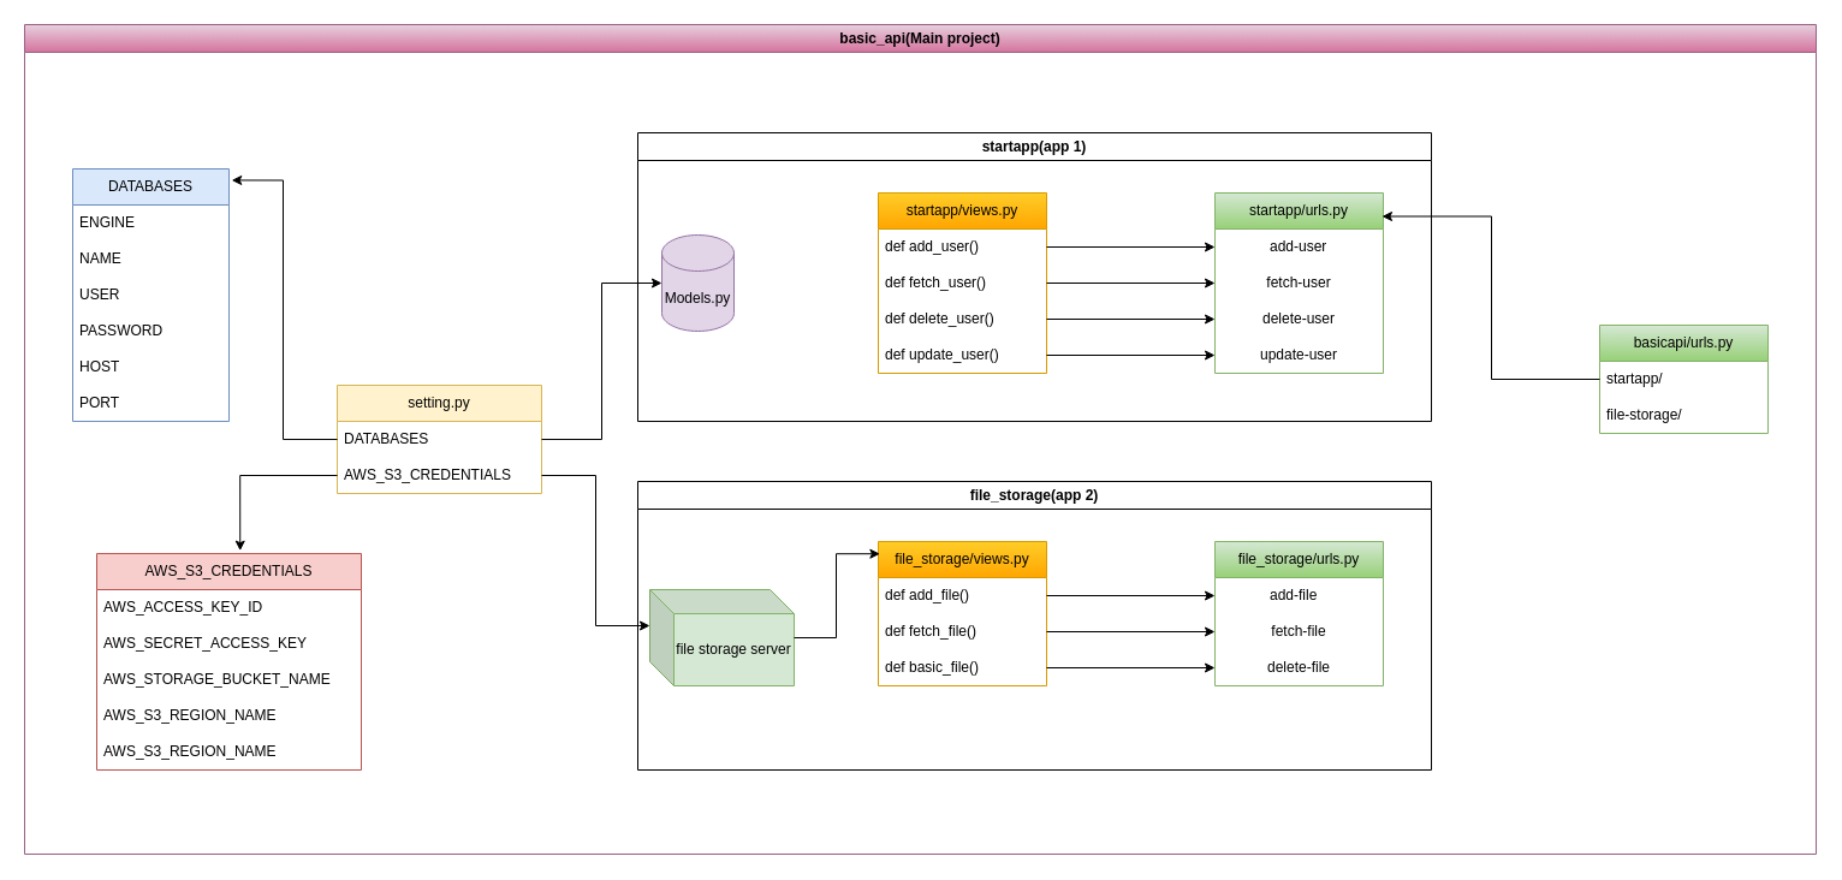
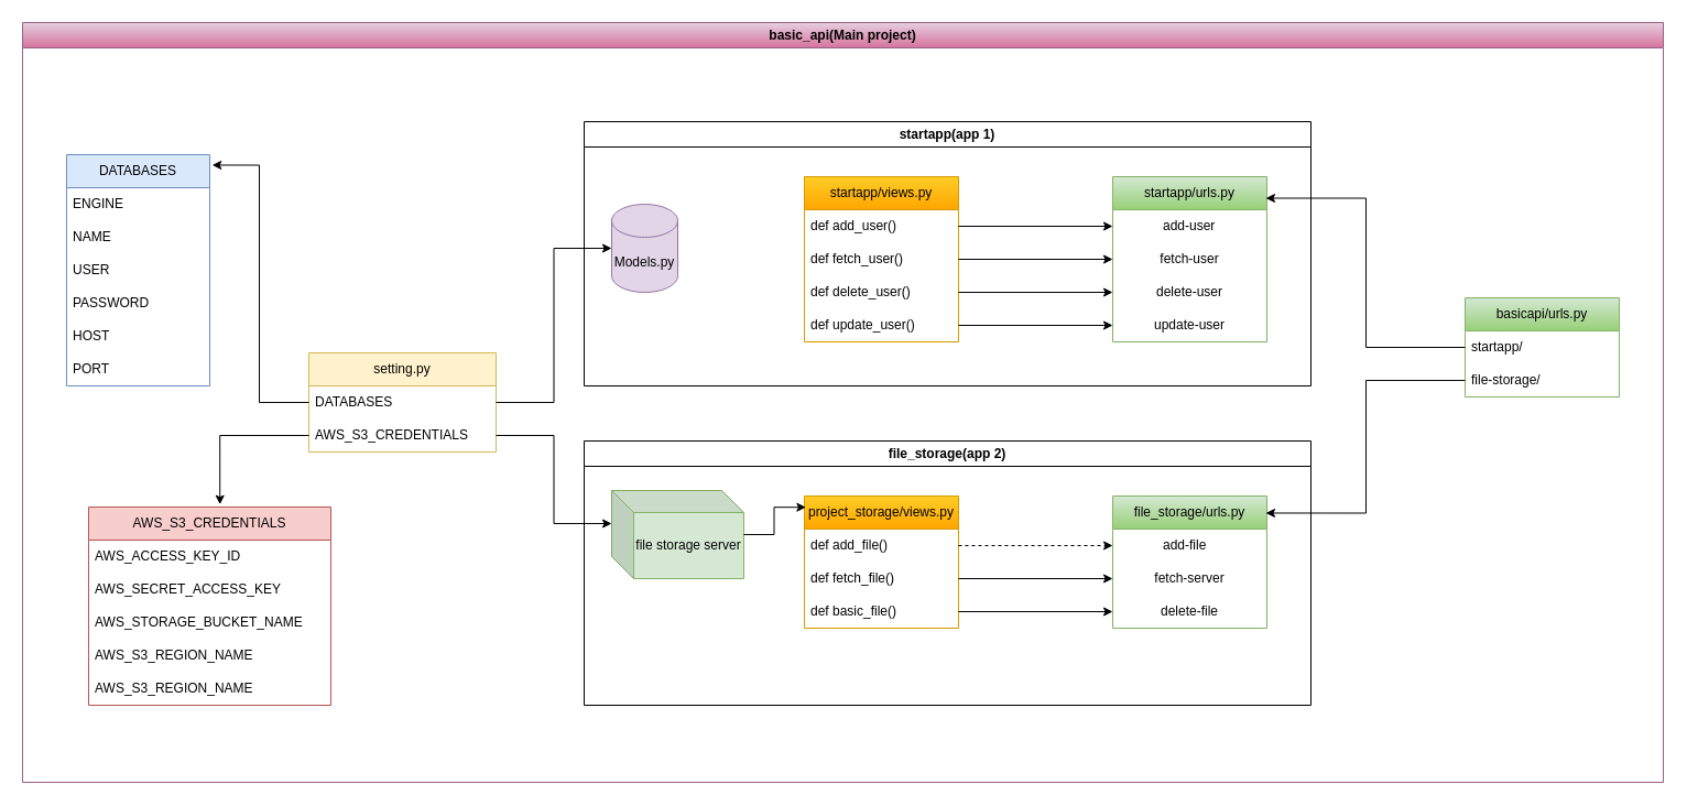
- <mxCell id="2" value="Models.py" style="shape=cylinder3;whiteSpace=wrap;html=1;boundedLbl=1;backgroundOutline=1;size=15;fillColor=#e1d5e7;strokeColor=#9673a6;" vertex="1" parent="1"><mxGeometry x="550" y="195" width="60" height="80" as="geometry" /></mxCell>
+ <mxCell id="2" value="Models.py" style="shape=cylinder3;whiteSpace=wrap;html=1;boundedLbl=1;backgroundOutline=1;size=15;fillColor=#e1d5e7;strokeColor=#9673a6;" vertex="1" parent="1"><mxGeometry x="555" y="185" width="60" height="80" as="geometry" /></mxCell>
+ <mxCell id="55" style="edgeStyle=orthogonalEdgeStyle;rounded=0;orthogonalLoop=1;jettySize=auto;html=1;entryX=0.993;entryY=0.129;entryDx=0;entryDy=0;entryPerimeter=0;" edge="1" parent="1" source="35" target="18"><mxGeometry relative="1" as="geometry" /></mxCell>
- <mxCell id="22" value="file_storage/views.py" style="swimlane;fontStyle=0;childLayout=stackLayout;horizontal=1;startSize=30;horizontalStack=0;resizeParent=1;resizeParentMax=0;resizeLast=0;collapsible=1;marginBottom=0;whiteSpace=wrap;html=1;fillColor=#ffcd28;gradientColor=#ffa500;strokeColor=#d79b00;" vertex="1" parent="1"><mxGeometry x="730" y="450" width="140" height="120" as="geometry" /></mxCell>
+ <mxCell id="22" value="project_storage/views.py" style="swimlane;fontStyle=0;childLayout=stackLayout;horizontal=1;startSize=30;horizontalStack=0;resizeParent=1;resizeParentMax=0;resizeLast=0;collapsible=1;marginBottom=0;whiteSpace=wrap;html=1;fillColor=#ffcd28;gradientColor=#ffa500;strokeColor=#d79b00;" vertex="1" parent="1"><mxGeometry x="730" y="450" width="140" height="120" as="geometry" /></mxCell>
- <mxCell id="26" style="edgeStyle=orthogonalEdgeStyle;rounded=0;orthogonalLoop=1;jettySize=auto;html=1;entryX=0;entryY=0.5;entryDx=0;entryDy=0;" edge="1" parent="1" source="23" target="19"><mxGeometry relative="1" as="geometry" /></mxCell>
+ <mxCell id="26" style="edgeStyle=orthogonalEdgeStyle;rounded=0;orthogonalLoop=1;jettySize=auto;html=1;entryX=0;entryY=0.5;entryDx=0;entryDy=0;dashed=1;" edge="1" parent="1" source="23" target="19"><mxGeometry relative="1" as="geometry" /></mxCell>
- <mxCell id="20" value="fetch-file" style="text;strokeColor=none;fillColor=none;align=center;verticalAlign=middle;spacingLeft=4;spacingRight=4;overflow=hidden;points=[[0,0.5],[1,0.5]];portConstraint=eastwest;rotatable=0;whiteSpace=wrap;html=1;" vertex="1" parent="18"><mxGeometry y="60" width="140" height="30" as="geometry" /></mxCell>
+ <mxCell id="20" value="fetch-server" style="text;strokeColor=none;fillColor=none;align=center;verticalAlign=middle;spacingLeft=4;spacingRight=4;overflow=hidden;points=[[0,0.5],[1,0.5]];portConstraint=eastwest;rotatable=0;whiteSpace=wrap;html=1;" vertex="1" parent="18"><mxGeometry y="60" width="140" height="30" as="geometry" /></mxCell>
- <mxCell id="30" value="file storage server" style="shape=cube;whiteSpace=wrap;html=1;boundedLbl=1;backgroundOutline=1;darkOpacity=0.05;darkOpacity2=0.1;fillColor=#d5e8d4;strokeColor=#82b366;" vertex="1" parent="29"><mxGeometry x="10" y="90" width="120" height="80" as="geometry" /></mxCell>
+ <mxCell id="30" value="file storage server" style="shape=cube;whiteSpace=wrap;html=1;boundedLbl=1;backgroundOutline=1;darkOpacity=0.05;darkOpacity2=0.1;fillColor=#d5e8d4;strokeColor=#82b366;" vertex="1" parent="29"><mxGeometry x="25" y="45" width="120" height="80" as="geometry" /></mxCell>
